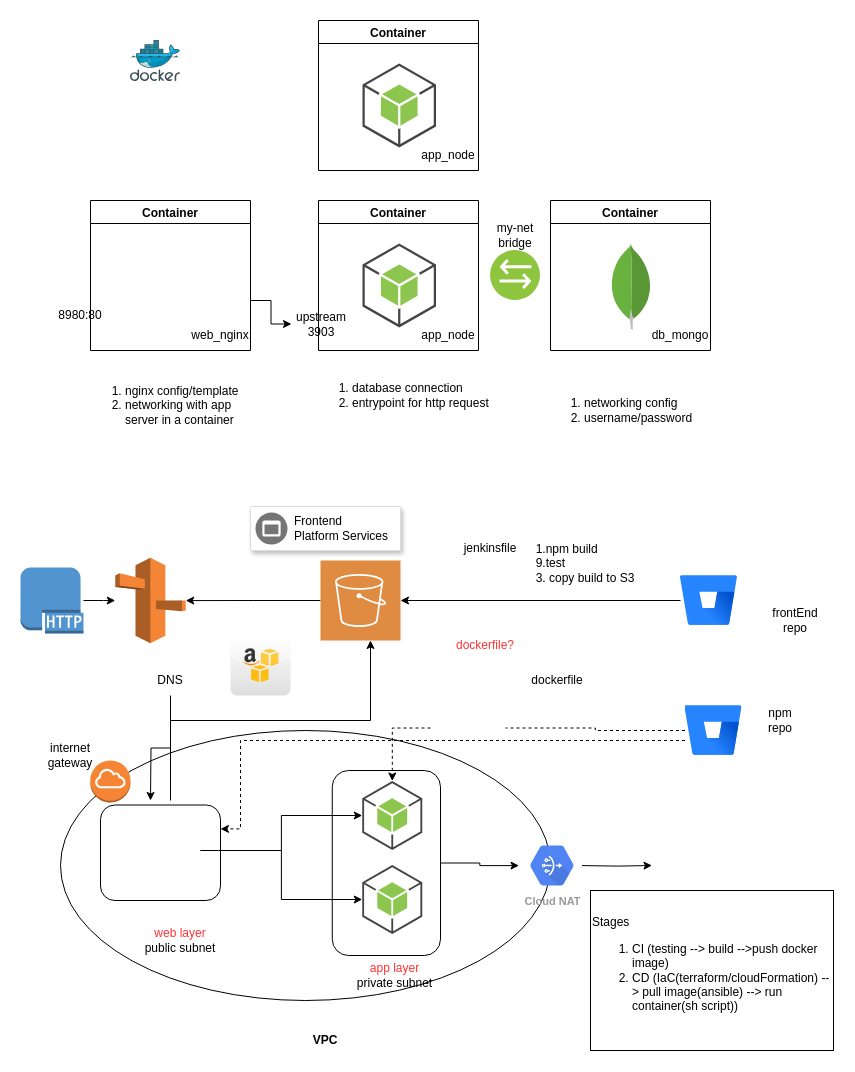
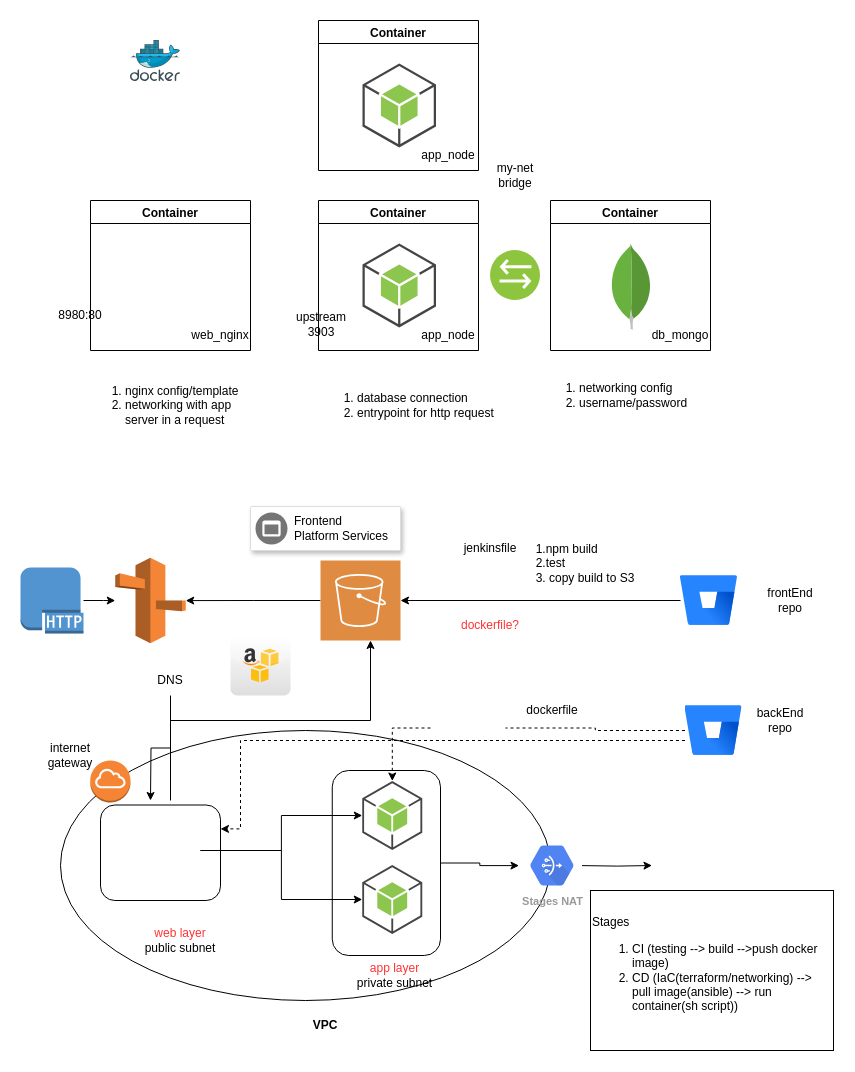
- <mxCell id="23" value="&lt;div&gt;my-net&lt;/div&gt;&lt;div&gt;bridge&lt;br&gt;&lt;/div&gt;" style="text;html=1;strokeColor=none;fillColor=none;align=center;verticalAlign=middle;whiteSpace=wrap;rounded=0;" parent="1" vertex="1"><mxGeometry x="485" y="220" width="60" height="30" as="geometry" /></mxCell>
+ <mxCell id="23" value="&lt;div&gt;my-net&lt;/div&gt;&lt;div&gt;bridge&lt;br&gt;&lt;/div&gt;" style="text;html=1;strokeColor=none;fillColor=none;align=center;verticalAlign=middle;whiteSpace=wrap;rounded=0;" parent="1" vertex="1"><mxGeometry x="485" y="160" width="60" height="30" as="geometry" /></mxCell>
- <mxCell id="27" style="edgeStyle=orthogonalEdgeStyle;rounded=0;orthogonalLoop=1;jettySize=auto;html=1;exitX=1;exitY=0;exitDx=0;exitDy=0;entryX=0;entryY=0.5;entryDx=0;entryDy=0;" parent="1" source="10" target="15" edge="1"><mxGeometry relative="1" as="geometry" /></mxCell>
- <mxCell id="20" value="&lt;ol&gt;&lt;li&gt;database connection&lt;br&gt;&lt;/li&gt;&lt;li&gt;entrypoint for http request&lt;br&gt;&lt;/li&gt;&lt;/ol&gt;" style="text;html=1;strokeColor=none;fillColor=none;align=left;verticalAlign=middle;whiteSpace=wrap;rounded=0;" parent="1" vertex="1"><mxGeometry x="310" y="360" width="200" height="70" as="geometry" /></mxCell>
+ <mxCell id="20" value="&lt;ol&gt;&lt;li&gt;database connection&lt;br&gt;&lt;/li&gt;&lt;li&gt;entrypoint for http request&lt;br&gt;&lt;/li&gt;&lt;/ol&gt;" style="text;html=1;strokeColor=none;fillColor=none;align=left;verticalAlign=middle;whiteSpace=wrap;rounded=0;" parent="1" vertex="1"><mxGeometry x="315" y="370" width="200" height="70" as="geometry" /></mxCell>
- <mxCell id="19" value="&lt;ol&gt;&lt;li&gt;nginx config/template&lt;/li&gt;&lt;li&gt;networking with app server in a container&lt;br&gt;&lt;/li&gt;&lt;/ol&gt;" style="text;html=1;strokeColor=none;fillColor=none;align=left;verticalAlign=middle;whiteSpace=wrap;rounded=0;" parent="1" vertex="1"><mxGeometry x="83" y="360" width="180" height="90" as="geometry" /></mxCell>
+ <mxCell id="19" value="&lt;ol&gt;&lt;li&gt;nginx config/template&lt;/li&gt;&lt;li&gt;networking with app server in a request&lt;br&gt;&lt;/li&gt;&lt;/ol&gt;" style="text;html=1;strokeColor=none;fillColor=none;align=left;verticalAlign=middle;whiteSpace=wrap;rounded=0;" parent="1" vertex="1"><mxGeometry x="83" y="360" width="180" height="90" as="geometry" /></mxCell>
- <mxCell id="21" value="&lt;ol&gt;&lt;li&gt;networking config&lt;/li&gt;&lt;li&gt;username/password&lt;br&gt;&lt;/li&gt;&lt;/ol&gt;" style="text;html=1;strokeColor=none;fillColor=none;align=left;verticalAlign=middle;whiteSpace=wrap;rounded=0;" parent="1" vertex="1"><mxGeometry x="542" y="375" width="200" height="70" as="geometry" /></mxCell>
+ <mxCell id="21" value="&lt;ol&gt;&lt;li&gt;networking config&lt;/li&gt;&lt;li&gt;username/password&lt;br&gt;&lt;/li&gt;&lt;/ol&gt;" style="text;html=1;strokeColor=none;fillColor=none;align=left;verticalAlign=middle;whiteSpace=wrap;rounded=0;" parent="1" vertex="1"><mxGeometry x="537" y="360" width="200" height="70" as="geometry" /></mxCell>
- <mxCell id="41" value="&lt;div align=&quot;left&quot;&gt;1.npm build&lt;/div&gt;&lt;div align=&quot;left&quot;&gt;9.test&lt;/div&gt;&lt;div align=&quot;left&quot;&gt;3. copy build to S3&lt;br&gt;&lt;/div&gt;" style="text;html=1;strokeColor=none;fillColor=none;align=center;verticalAlign=middle;whiteSpace=wrap;rounded=0;" parent="1" vertex="1"><mxGeometry x="520" y="530" width="130" height="65" as="geometry" /></mxCell>
+ <mxCell id="41" value="&lt;div align=&quot;left&quot;&gt;1.npm build&lt;/div&gt;&lt;div align=&quot;left&quot;&gt;2.test&lt;/div&gt;&lt;div align=&quot;left&quot;&gt;3. copy build to S3&lt;br&gt;&lt;/div&gt;" style="text;html=1;strokeColor=none;fillColor=none;align=center;verticalAlign=middle;whiteSpace=wrap;rounded=0;" parent="1" vertex="1"><mxGeometry x="520" y="530" width="130" height="65" as="geometry" /></mxCell>
- <mxCell id="40" value="frontEnd repo" style="text;html=1;strokeColor=none;fillColor=none;align=center;verticalAlign=middle;whiteSpace=wrap;rounded=0;" parent="1" vertex="1"><mxGeometry x="765" y="605" width="60" height="30" as="geometry" /></mxCell>
+ <mxCell id="40" value="frontEnd repo" style="text;html=1;strokeColor=none;fillColor=none;align=center;verticalAlign=middle;whiteSpace=wrap;rounded=0;" parent="1" vertex="1"><mxGeometry x="760" y="585" width="60" height="30" as="geometry" /></mxCell>
- <mxCell id="36" value="&lt;font color=&quot;#FF3333&quot;&gt;dockerfile?&lt;/font&gt;" style="text;html=1;strokeColor=none;fillColor=none;align=center;verticalAlign=middle;whiteSpace=wrap;rounded=0;" parent="1" vertex="1"><mxGeometry x="455" y="630" width="60" height="30" as="geometry" /></mxCell>
+ <mxCell id="36" value="&lt;font color=&quot;#FF3333&quot;&gt;dockerfile?&lt;/font&gt;" style="text;html=1;strokeColor=none;fillColor=none;align=center;verticalAlign=middle;whiteSpace=wrap;rounded=0;" parent="1" vertex="1"><mxGeometry x="460" y="610" width="60" height="30" as="geometry" /></mxCell>
- <mxCell id="59" value="dockerfile" style="text;html=1;strokeColor=none;fillColor=none;align=center;verticalAlign=middle;whiteSpace=wrap;rounded=0;fontColor=#000000;" parent="1" vertex="1"><mxGeometry x="526.5" y="665" width="60" height="30" as="geometry" /></mxCell>
+ <mxCell id="59" value="dockerfile" style="text;html=1;strokeColor=none;fillColor=none;align=center;verticalAlign=middle;whiteSpace=wrap;rounded=0;fontColor=#000000;" parent="1" vertex="1"><mxGeometry x="521.5" y="695" width="60" height="30" as="geometry" /></mxCell>
- <mxCell id="45" value="&lt;div&gt;npm&lt;/div&gt;&lt;div&gt;repo&lt;/div&gt;" style="text;html=1;strokeColor=none;fillColor=none;align=center;verticalAlign=middle;whiteSpace=wrap;rounded=0;" parent="1" vertex="1"><mxGeometry x="750" y="705" width="60" height="30" as="geometry" /></mxCell>
+ <mxCell id="45" value="&lt;div&gt;backEnd&lt;/div&gt;&lt;div&gt;repo&lt;/div&gt;" style="text;html=1;strokeColor=none;fillColor=none;align=center;verticalAlign=middle;whiteSpace=wrap;rounded=0;" parent="1" vertex="1"><mxGeometry x="750" y="705" width="60" height="30" as="geometry" /></mxCell>
- <mxCell id="64" value="Cloud NAT" style="sketch=0;html=1;fillColor=#5184F3;strokeColor=none;verticalAlign=top;labelPosition=center;verticalLabelPosition=bottom;align=center;spacingTop=-6;fontSize=11;fontStyle=1;fontColor=#999999;shape=mxgraph.gcp2.hexIcon;prIcon=cloud_nat" vertex="1" parent="1"><mxGeometry x="518.5" y="835.75" width="66" height="58.5" as="geometry" /></mxCell>
+ <mxCell id="64" value="Stages NAT" style="sketch=0;html=1;fillColor=#5184F3;strokeColor=none;verticalAlign=top;labelPosition=center;verticalLabelPosition=bottom;align=center;spacingTop=-6;fontSize=11;fontStyle=1;fontColor=#999999;shape=mxgraph.gcp2.hexIcon;prIcon=cloud_nat" vertex="1" parent="1"><mxGeometry x="518.5" y="835.75" width="66" height="58.5" as="geometry" /></mxCell>
- <mxCell id="60" value="Stages&lt;br&gt;&lt;ol&gt;&lt;li&gt;CI (testing --&amp;gt; build --&amp;gt;push docker image)&lt;br&gt;&lt;/li&gt;&lt;li&gt;CD (IaC(terraform/cloudFormation) --&amp;gt; pull image(ansible) --&amp;gt; run container(sh script))&lt;br&gt;&lt;/li&gt;&lt;/ol&gt;" style="text;html=1;strokeColor=default;fillColor=default;align=left;verticalAlign=middle;whiteSpace=wrap;rounded=0;fontColor=#000000;gradientColor=#ffffff;" parent="1" vertex="1"><mxGeometry x="590" y="890" width="243" height="160" as="geometry" /></mxCell>
+ <mxCell id="60" value="Stages&lt;br&gt;&lt;ol&gt;&lt;li&gt;CI (testing --&amp;gt; build --&amp;gt;push docker image)&lt;br&gt;&lt;/li&gt;&lt;li&gt;CD (IaC(terraform/networking) --&amp;gt; pull image(ansible) --&amp;gt; run container(sh script))&lt;br&gt;&lt;/li&gt;&lt;/ol&gt;" style="text;html=1;strokeColor=default;fillColor=default;align=left;verticalAlign=middle;whiteSpace=wrap;rounded=0;fontColor=#000000;gradientColor=#ffffff;" parent="1" vertex="1"><mxGeometry x="590" y="890" width="243" height="160" as="geometry" /></mxCell>
- <mxCell id="57" value="&lt;b&gt;&lt;font color=&quot;#000000&quot;&gt;VPC&lt;/font&gt;&lt;/b&gt;" style="text;html=1;strokeColor=none;fillColor=none;align=center;verticalAlign=middle;whiteSpace=wrap;rounded=0;fontColor=#FF3333;" parent="1" vertex="1"><mxGeometry x="295" y="1025" width="60" height="30" as="geometry" /></mxCell>
+ <mxCell id="57" value="&lt;b&gt;&lt;font color=&quot;#000000&quot;&gt;VPC&lt;/font&gt;&lt;/b&gt;" style="text;html=1;strokeColor=none;fillColor=none;align=center;verticalAlign=middle;whiteSpace=wrap;rounded=0;fontColor=#FF3333;" parent="1" vertex="1"><mxGeometry x="295" y="1010" width="60" height="30" as="geometry" /></mxCell>
